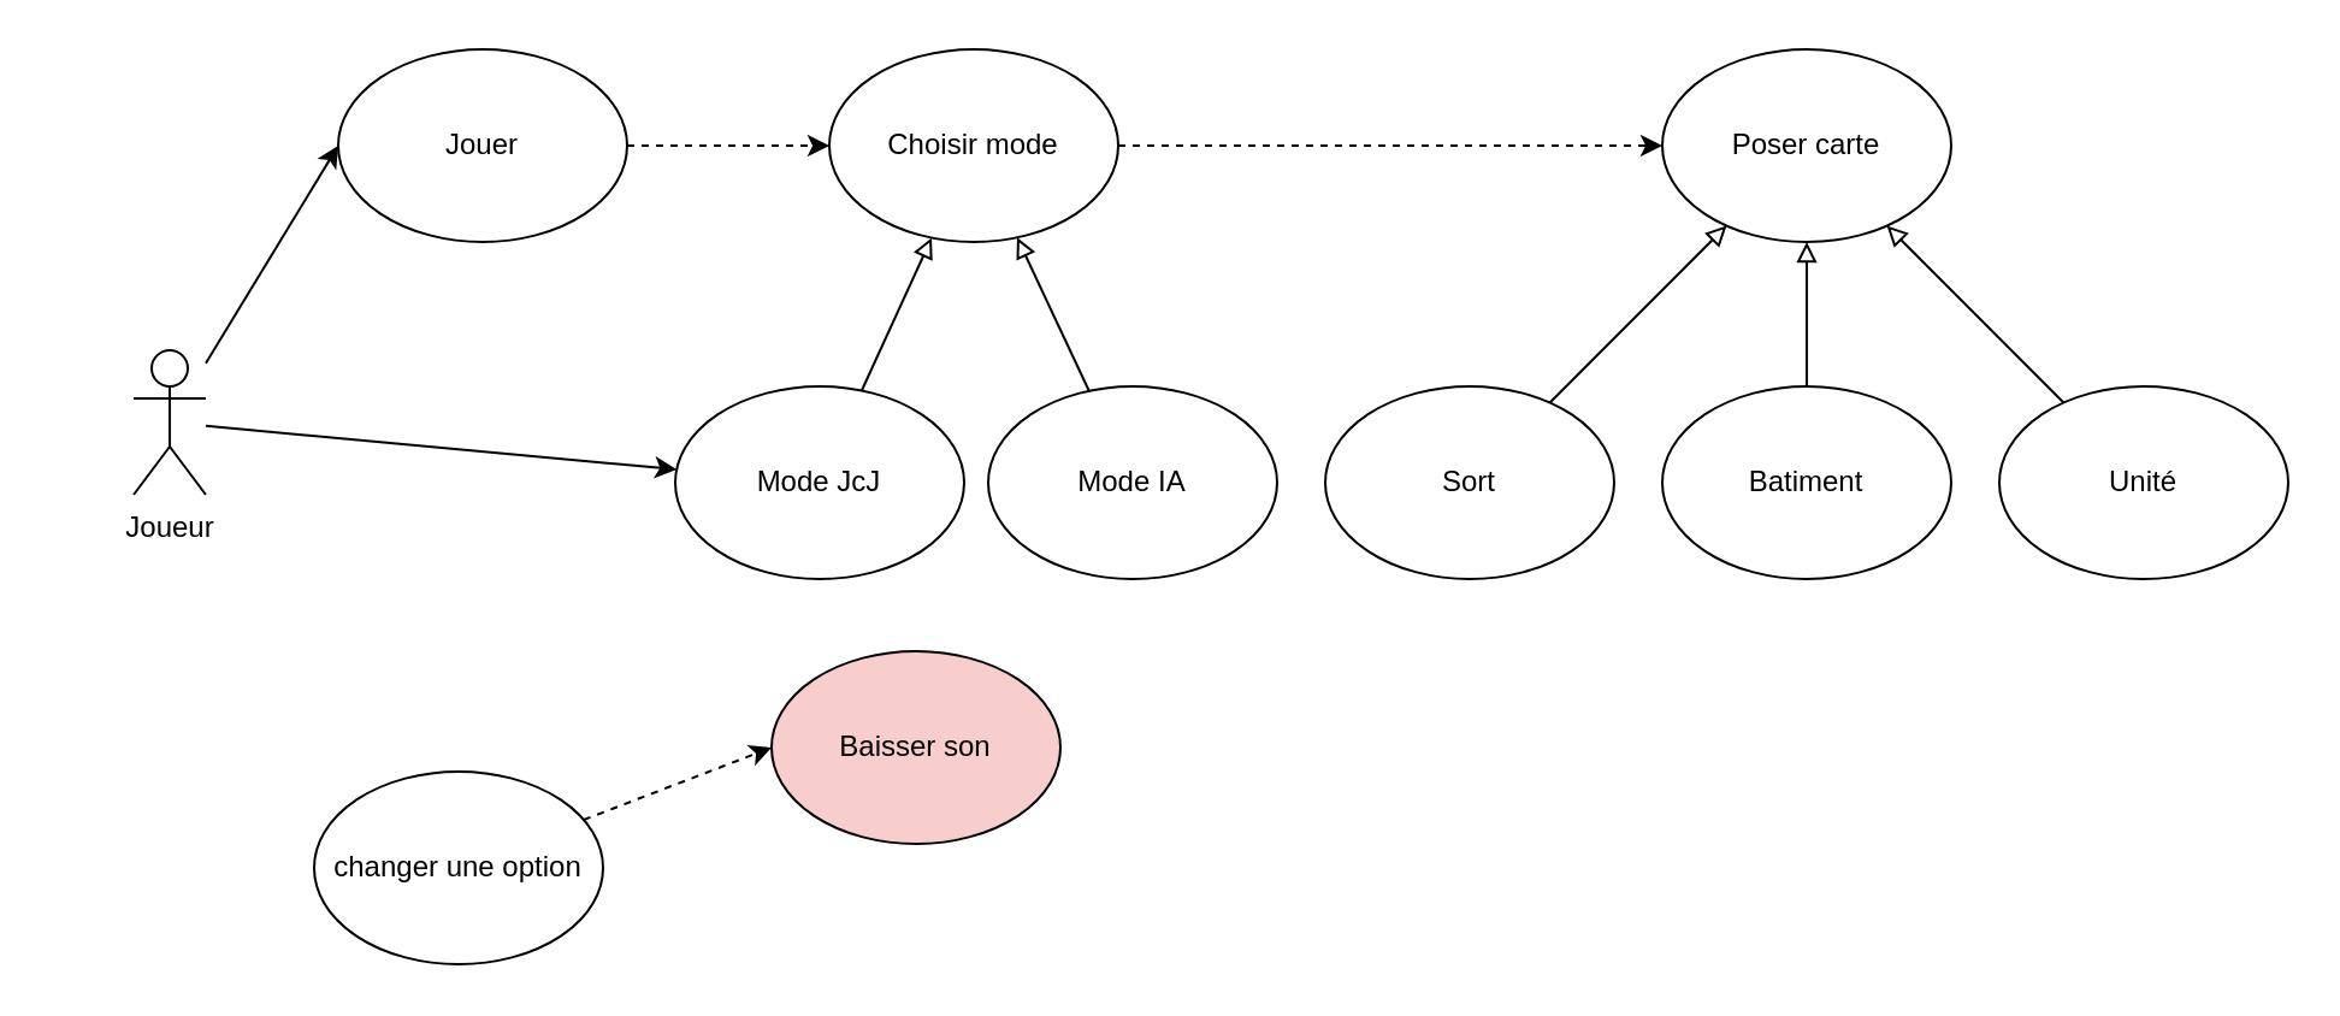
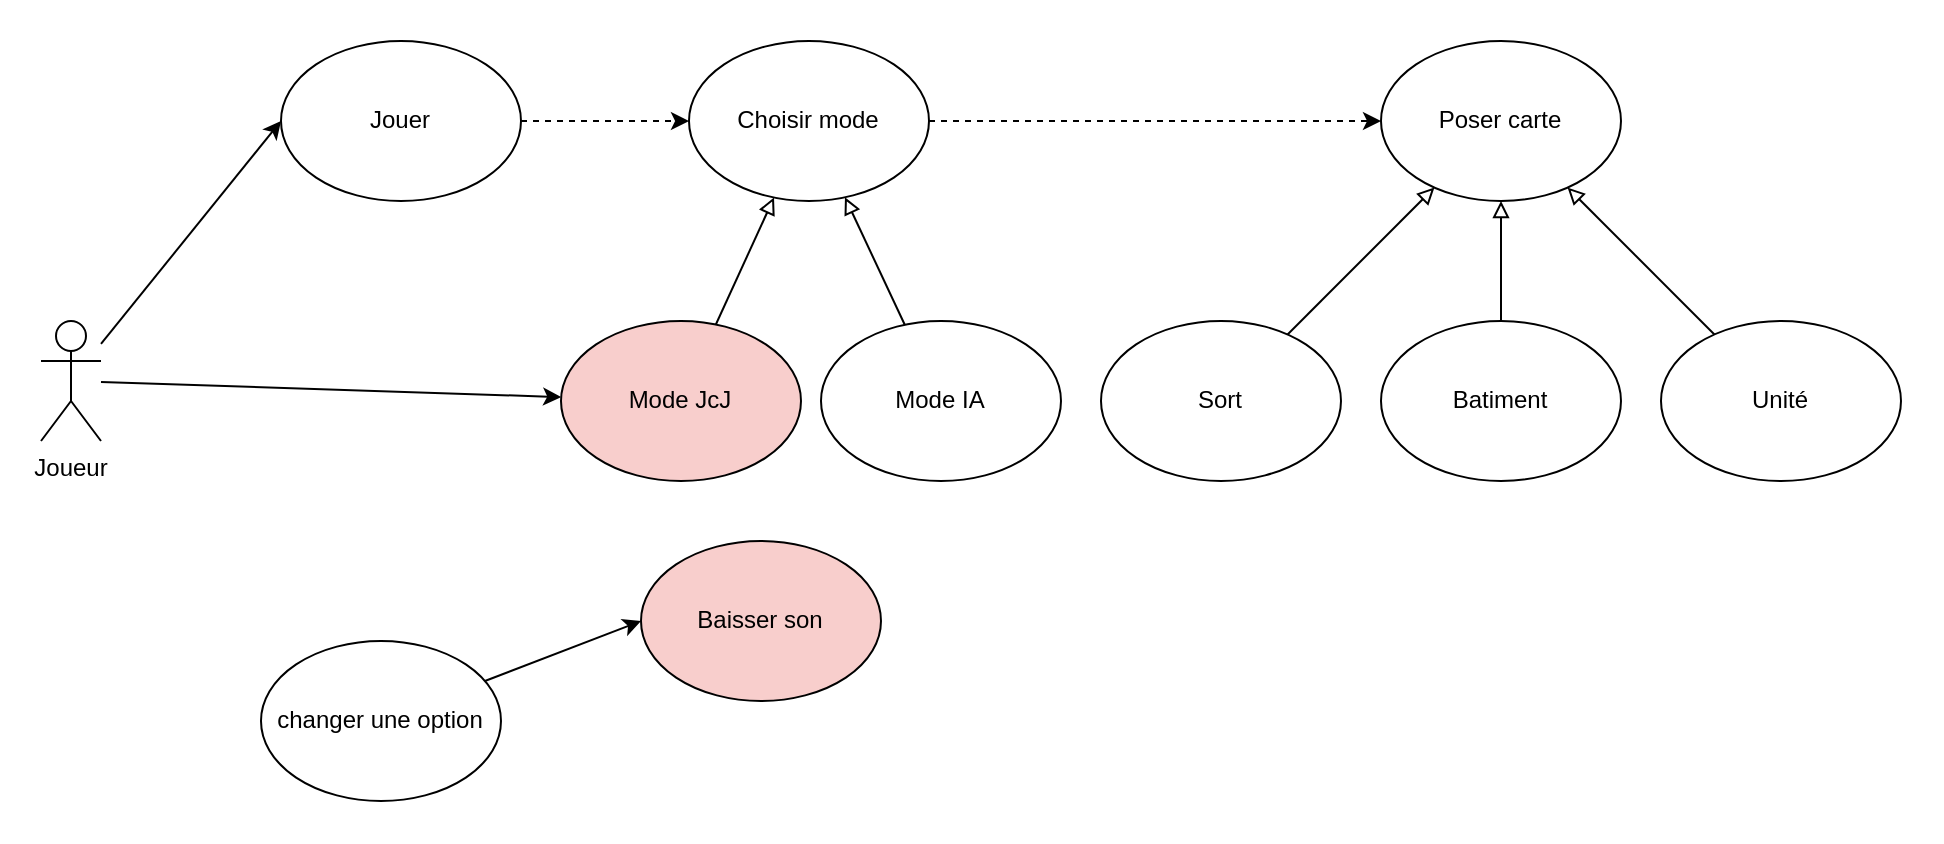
- <mxCell id="4" value="Joueur" style="shape=umlActor;verticalLabelPosition=bottom;verticalAlign=top;html=1;outlineConnect=0;" parent="1" vertex="1"><mxGeometry x="55" y="145" width="30" height="60" as="geometry" /></mxCell>
+ <mxCell id="4" value="Joueur" style="shape=umlActor;verticalLabelPosition=bottom;verticalAlign=top;html=1;outlineConnect=0;" parent="1" vertex="1"><mxGeometry x="20" y="160" width="30" height="60" as="geometry" /></mxCell>
- <mxCell id="17" value="Mode JcJ" style="ellipse;whiteSpace=wrap;html=1;" vertex="1" parent="1"><mxGeometry x="280" y="160" width="120" height="80" as="geometry" /></mxCell>
+ <mxCell id="17" value="Mode JcJ" style="ellipse;whiteSpace=wrap;html=1;fillColor=#f8cecc;" vertex="1" parent="1"><mxGeometry x="280" y="160" width="120" height="80" as="geometry" /></mxCell>
- <mxCell id="7" style="rounded=0;orthogonalLoop=1;jettySize=auto;html=1;entryX=0;entryY=0.5;entryDx=0;entryDy=0;dashed=1;" edge="1" parent="1" source="8" target="11"><mxGeometry relative="1" as="geometry" /></mxCell>
+ <mxCell id="7" style="rounded=0;orthogonalLoop=1;jettySize=auto;html=1;entryX=0;entryY=0.5;entryDx=0;entryDy=0;dashed=0;" edge="1" parent="1" source="8" target="11"><mxGeometry relative="1" as="geometry" /></mxCell>
